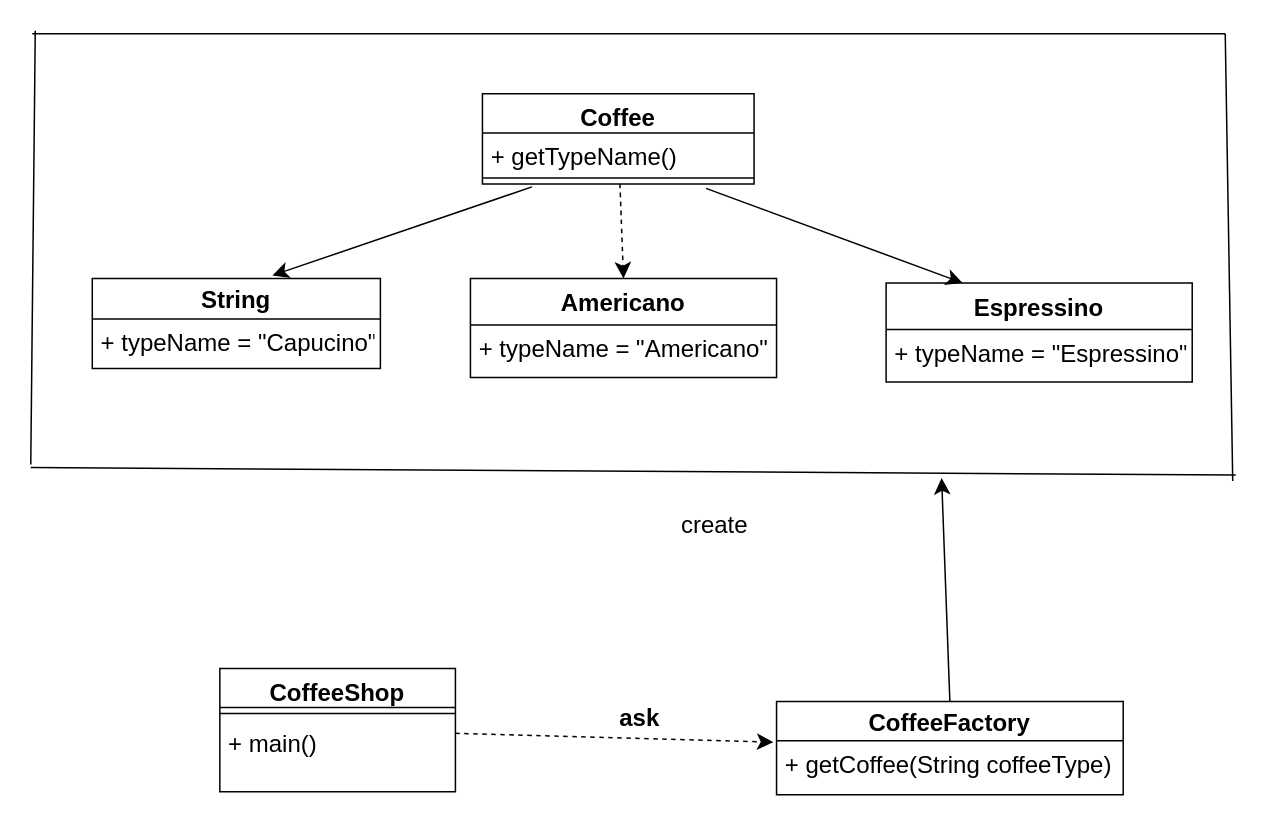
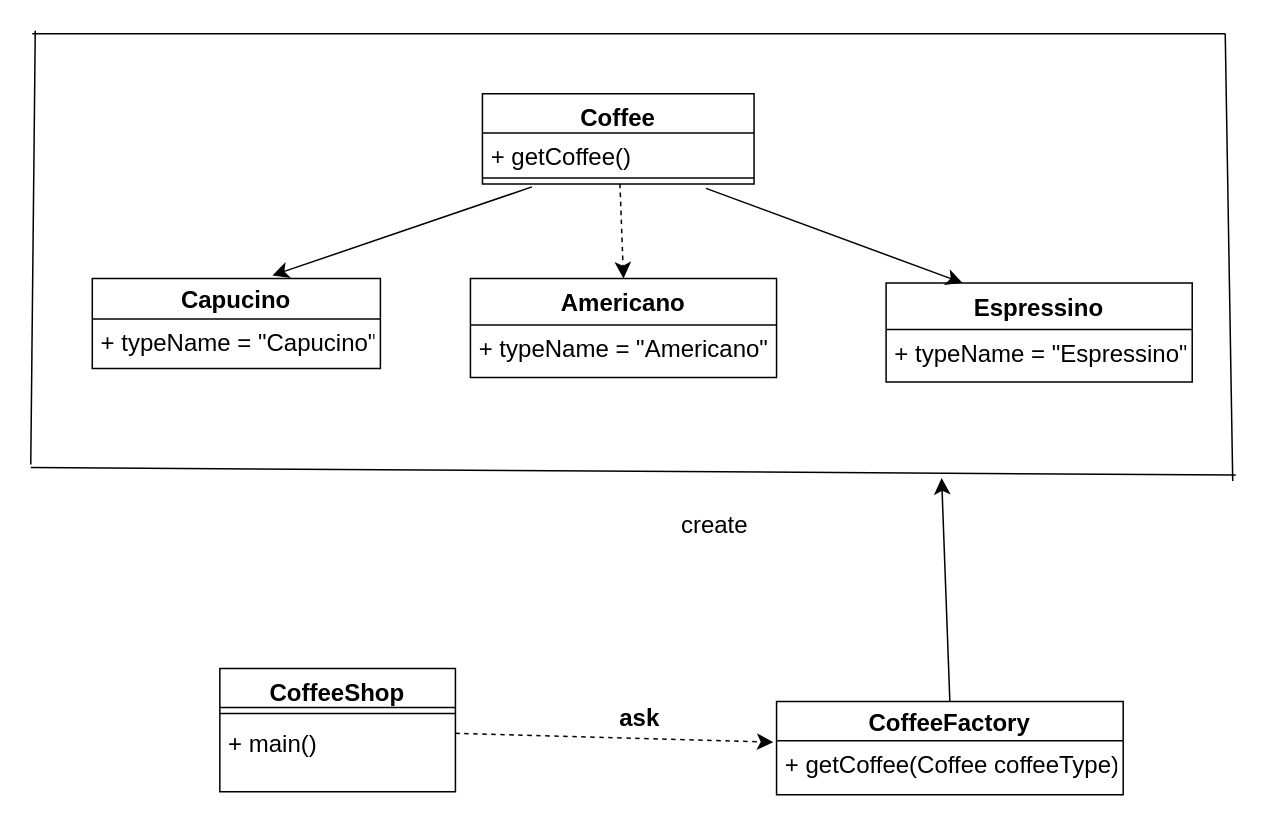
- <mxCell id="4" value="+ getTypeName()" style="text;strokeColor=none;fillColor=none;align=left;verticalAlign=top;spacingLeft=4;spacingRight=4;overflow=hidden;rotatable=0;points=[[0,0.5],[1,0.5]];portConstraint=eastwest;fontSize=16;" parent="3" vertex="1"><mxGeometry y="26" width="181" height="26" as="geometry" /></mxCell>
+ <mxCell id="4" value="+ getCoffee()" style="text;strokeColor=none;fillColor=none;align=left;verticalAlign=top;spacingLeft=4;spacingRight=4;overflow=hidden;rotatable=0;points=[[0,0.5],[1,0.5]];portConstraint=eastwest;fontSize=16;" parent="3" vertex="1"><mxGeometry y="26" width="181" height="26" as="geometry" /></mxCell>
- <mxCell id="6" value="String" style="swimlane;fontStyle=1;childLayout=stackLayout;horizontal=1;startSize=27;fillColor=none;horizontalStack=0;resizeParent=1;resizeParentMax=0;resizeLast=0;collapsible=1;marginBottom=0;fontSize=16;" parent="1" vertex="1"><mxGeometry x="61" y="185" width="192" height="60" as="geometry" /></mxCell>
+ <mxCell id="6" value="Capucino" style="swimlane;fontStyle=1;childLayout=stackLayout;horizontal=1;startSize=27;fillColor=none;horizontalStack=0;resizeParent=1;resizeParentMax=0;resizeLast=0;collapsible=1;marginBottom=0;fontSize=16;" parent="1" vertex="1"><mxGeometry x="61" y="185" width="192" height="60" as="geometry" /></mxCell>
- <mxCell id="19" value="+ getCoffee(String coffeeType)" style="text;strokeColor=none;fillColor=none;align=left;verticalAlign=top;spacingLeft=4;spacingRight=4;overflow=hidden;rotatable=0;points=[[0,0.5],[1,0.5]];portConstraint=eastwest;fontSize=16;" parent="18" vertex="1"><mxGeometry y="26" width="231" height="36" as="geometry" /></mxCell>
+ <mxCell id="19" value="+ getCoffee(Coffee coffeeType)" style="text;strokeColor=none;fillColor=none;align=left;verticalAlign=top;spacingLeft=4;spacingRight=4;overflow=hidden;rotatable=0;points=[[0,0.5],[1,0.5]];portConstraint=eastwest;fontSize=16;" parent="18" vertex="1"><mxGeometry y="26" width="231" height="36" as="geometry" /></mxCell>
